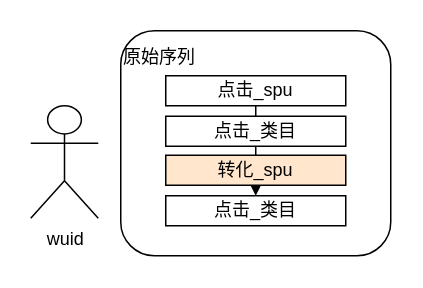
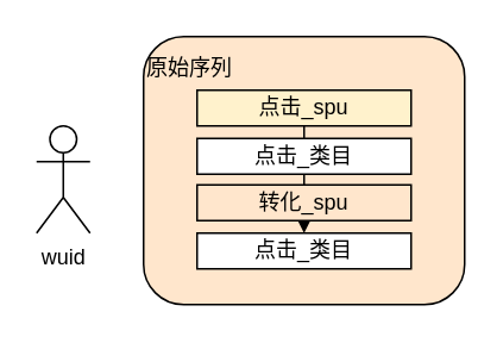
- <mxCell id="4" value="点击_spu" style="rounded=0;whiteSpace=wrap;html=1;" vertex="1" parent="1"><mxGeometry x="110" y="50" width="120" height="20" as="geometry" /></mxCell>
+ <mxCell id="4" value="点击_spu" style="rounded=0;whiteSpace=wrap;html=1;fillColor=#fff2cc;" vertex="1" parent="1"><mxGeometry x="110" y="50" width="120" height="20" as="geometry" /></mxCell>
- <mxCell id="2" value="&lt;div style=&quot;&quot;&gt;&lt;span style=&quot;background-color: initial;&quot;&gt;原始序列&lt;/span&gt;&lt;/div&gt;&lt;div style=&quot;&quot;&gt;&lt;span style=&quot;background-color: initial;&quot;&gt;&lt;br&gt;&lt;/span&gt;&lt;/div&gt;&lt;div style=&quot;&quot;&gt;&lt;span style=&quot;background-color: initial;&quot;&gt;&lt;br&gt;&lt;/span&gt;&lt;/div&gt;&lt;div style=&quot;&quot;&gt;&lt;span style=&quot;background-color: initial;&quot;&gt;&lt;br&gt;&lt;/span&gt;&lt;/div&gt;&lt;div style=&quot;&quot;&gt;&lt;span style=&quot;background-color: initial;&quot;&gt;&lt;br&gt;&lt;/span&gt;&lt;/div&gt;&lt;div style=&quot;&quot;&gt;&lt;span style=&quot;background-color: initial;&quot;&gt;&lt;br&gt;&lt;/span&gt;&lt;/div&gt;&lt;div style=&quot;&quot;&gt;&lt;span style=&quot;background-color: initial;&quot;&gt;&lt;br&gt;&lt;/span&gt;&lt;/div&gt;&lt;div style=&quot;&quot;&gt;&lt;span style=&quot;background-color: initial;&quot;&gt;&lt;br&gt;&lt;/span&gt;&lt;/div&gt;&lt;div style=&quot;&quot;&gt;&lt;span style=&quot;background-color: initial;&quot;&gt;&lt;br&gt;&lt;/span&gt;&lt;/div&gt;" style="rounded=1;whiteSpace=wrap;html=1;align=left;" vertex="1" parent="1"><mxGeometry x="80" y="20" width="180" height="150" as="geometry" /></mxCell>
+ <mxCell id="2" value="&lt;div style=&quot;&quot;&gt;&lt;span style=&quot;background-color: initial;&quot;&gt;原始序列&lt;/span&gt;&lt;/div&gt;&lt;div style=&quot;&quot;&gt;&lt;span style=&quot;background-color: initial;&quot;&gt;&lt;br&gt;&lt;/span&gt;&lt;/div&gt;&lt;div style=&quot;&quot;&gt;&lt;span style=&quot;background-color: initial;&quot;&gt;&lt;br&gt;&lt;/span&gt;&lt;/div&gt;&lt;div style=&quot;&quot;&gt;&lt;span style=&quot;background-color: initial;&quot;&gt;&lt;br&gt;&lt;/span&gt;&lt;/div&gt;&lt;div style=&quot;&quot;&gt;&lt;span style=&quot;background-color: initial;&quot;&gt;&lt;br&gt;&lt;/span&gt;&lt;/div&gt;&lt;div style=&quot;&quot;&gt;&lt;span style=&quot;background-color: initial;&quot;&gt;&lt;br&gt;&lt;/span&gt;&lt;/div&gt;&lt;div style=&quot;&quot;&gt;&lt;span style=&quot;background-color: initial;&quot;&gt;&lt;br&gt;&lt;/span&gt;&lt;/div&gt;&lt;div style=&quot;&quot;&gt;&lt;span style=&quot;background-color: initial;&quot;&gt;&lt;br&gt;&lt;/span&gt;&lt;/div&gt;&lt;div style=&quot;&quot;&gt;&lt;span style=&quot;background-color: initial;&quot;&gt;&lt;br&gt;&lt;/span&gt;&lt;/div&gt;" style="rounded=1;whiteSpace=wrap;html=1;align=left;fillColor=#ffe6cc;" vertex="1" parent="1"><mxGeometry x="80" y="20" width="180" height="150" as="geometry" /></mxCell>
- <mxCell id="5" value="wuid" style="shape=umlActor;verticalLabelPosition=bottom;verticalAlign=top;html=1;outlineConnect=0;" vertex="1" parent="1"><mxGeometry x="20" y="70" width="45" height="75" as="geometry" /></mxCell>
+ <mxCell id="5" value="wuid" style="shape=umlActor;verticalLabelPosition=bottom;verticalAlign=top;html=1;outlineConnect=0;" vertex="1" parent="1"><mxGeometry x="20" y="70" width="30" height="60" as="geometry" /></mxCell>
